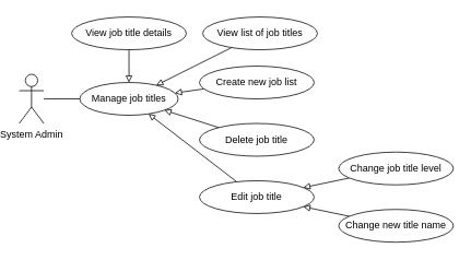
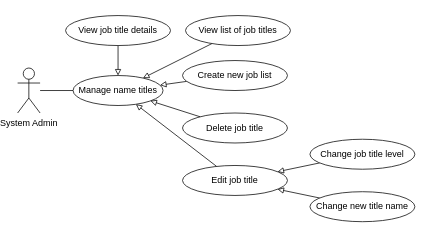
- <mxCell id="4" value="Manage job titles" style="ellipse;whiteSpace=wrap;html=1;" parent="1" vertex="1"><mxGeometry x="94" y="100" width="120" height="40" as="geometry" /></mxCell>
+ <mxCell id="4" value="Manage name titles" style="ellipse;whiteSpace=wrap;html=1;" parent="1" vertex="1"><mxGeometry x="94" y="100" width="120" height="40" as="geometry" /></mxCell>
